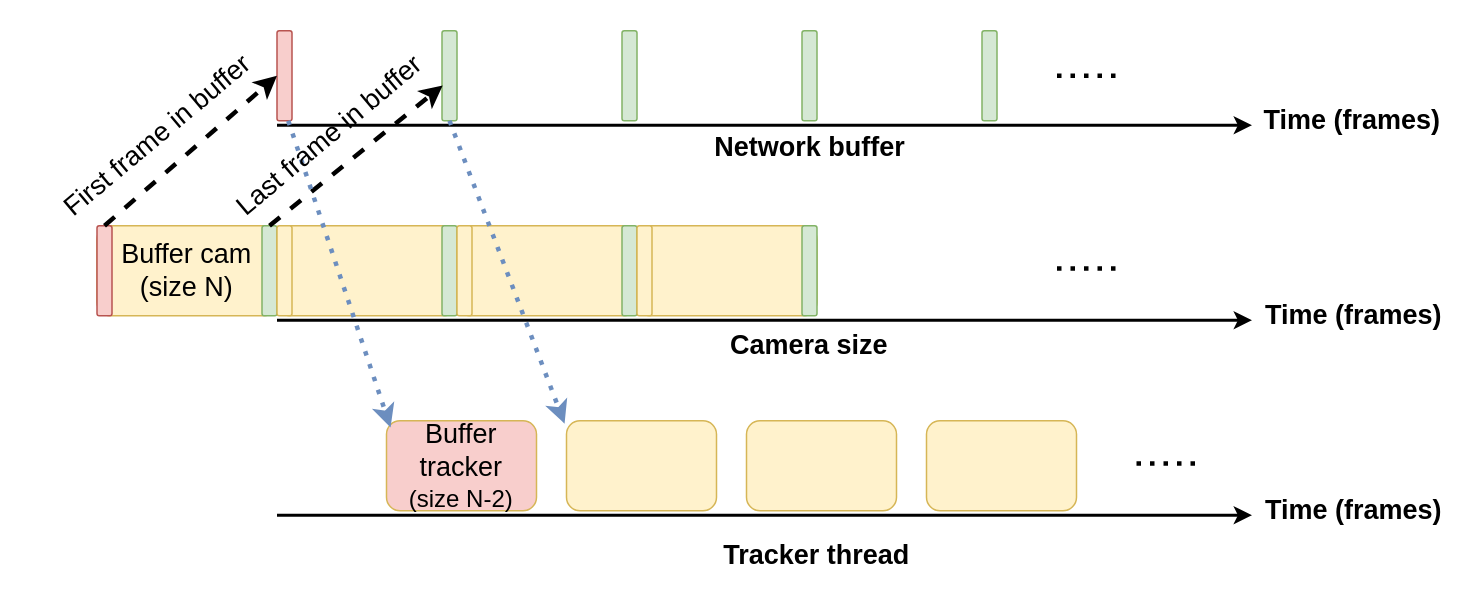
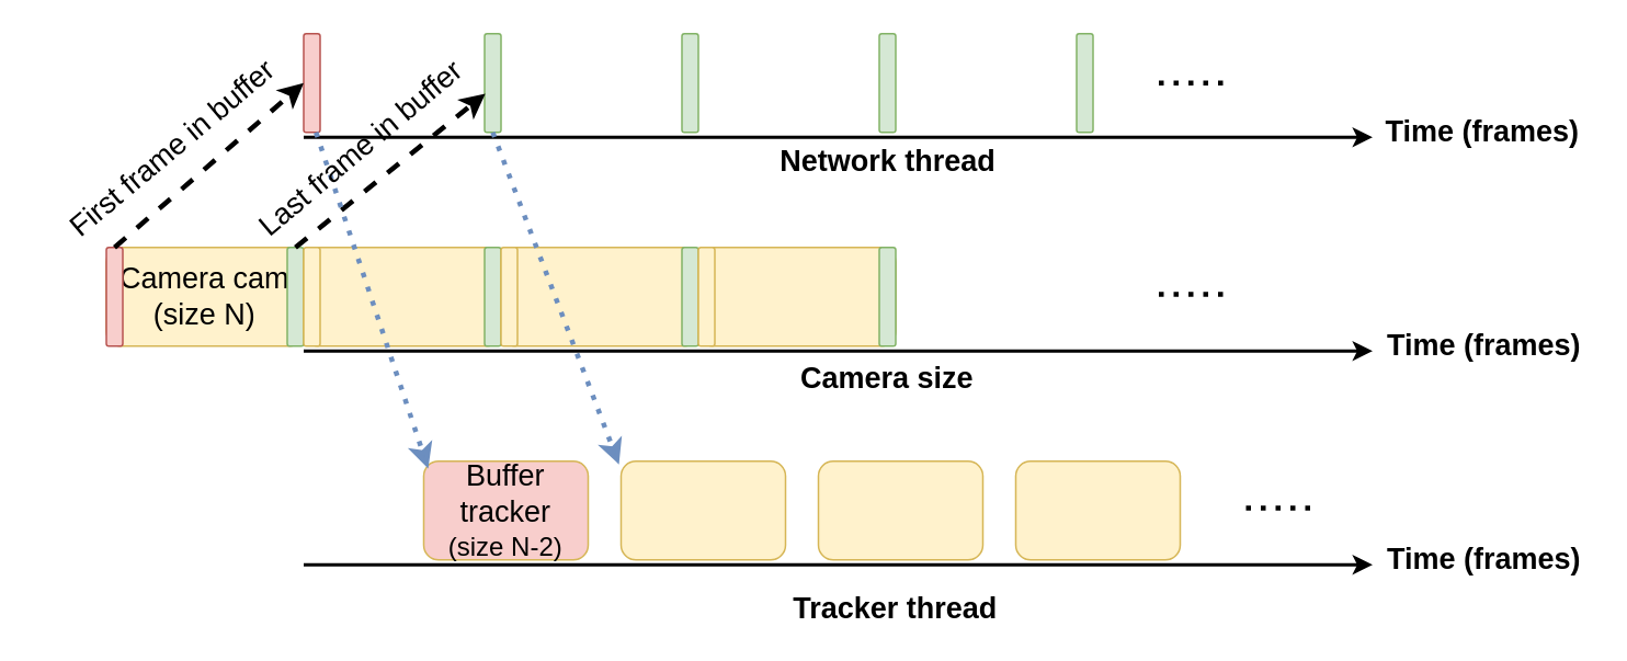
- <mxCell id="36" value="&lt;font style=&quot;font-size: 18px&quot;&gt;&lt;b&gt;Network buffer&lt;/b&gt;&lt;/font&gt;" style="text;html=1;strokeColor=none;fillColor=none;align=center;verticalAlign=middle;whiteSpace=wrap;rounded=0;" parent="1" vertex="1"><mxGeometry x="466.5" y="88" width="145" height="20" as="geometry" /></mxCell>
+ <mxCell id="36" value="&lt;font style=&quot;font-size: 18px&quot;&gt;&lt;b&gt;Network thread&lt;/b&gt;&lt;/font&gt;" style="text;html=1;strokeColor=none;fillColor=none;align=center;verticalAlign=middle;whiteSpace=wrap;rounded=0;" parent="1" vertex="1"><mxGeometry x="466.5" y="88" width="145" height="20" as="geometry" /></mxCell>
- <mxCell id="9" value="&lt;div&gt;&lt;font style=&quot;font-size: 18px&quot;&gt;Buffer cam &lt;br&gt;&lt;/font&gt;&lt;/div&gt;&lt;div&gt;&lt;font style=&quot;font-size: 18px&quot;&gt;(size N)&lt;/font&gt;&lt;/div&gt;" style="rounded=1;whiteSpace=wrap;html=1;fillColor=#fff2cc;strokeColor=#d6b656;" parent="8" vertex="1"><mxGeometry width="120" height="60" as="geometry" /></mxCell>
+ <mxCell id="9" value="&lt;div&gt;&lt;font style=&quot;font-size: 18px&quot;&gt;Camera cam &lt;br&gt;&lt;/font&gt;&lt;/div&gt;&lt;div&gt;&lt;font style=&quot;font-size: 18px&quot;&gt;(size N)&lt;/font&gt;&lt;/div&gt;" style="rounded=1;whiteSpace=wrap;html=1;fillColor=#fff2cc;strokeColor=#d6b656;" parent="8" vertex="1"><mxGeometry width="120" height="60" as="geometry" /></mxCell>
